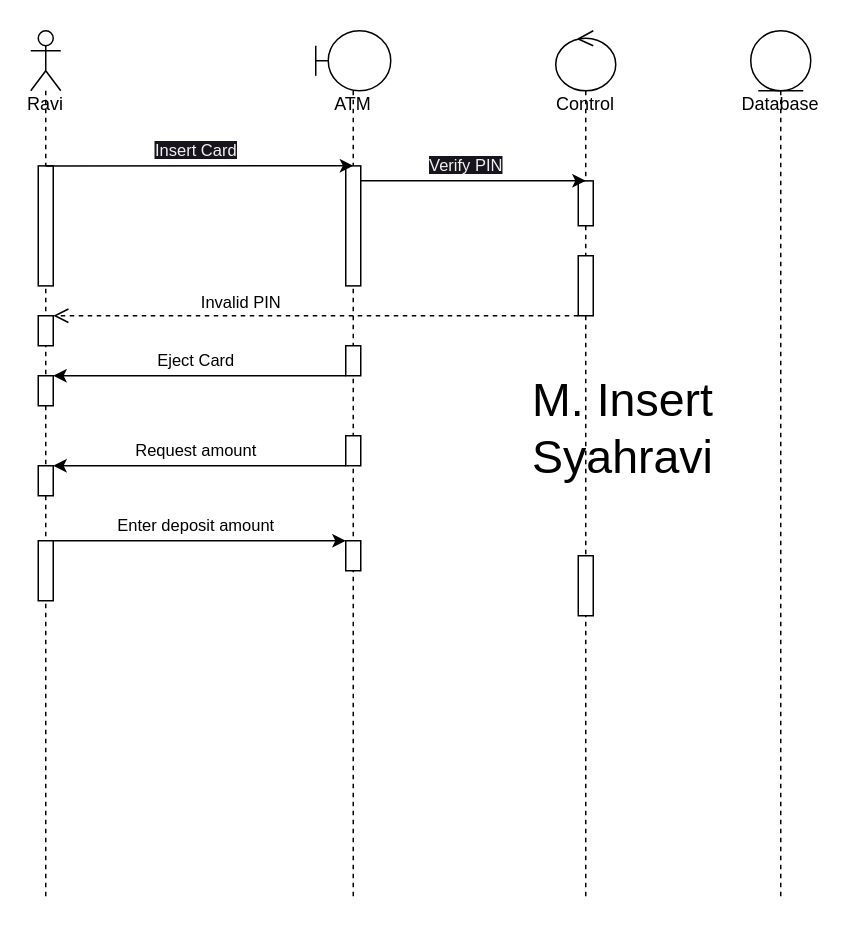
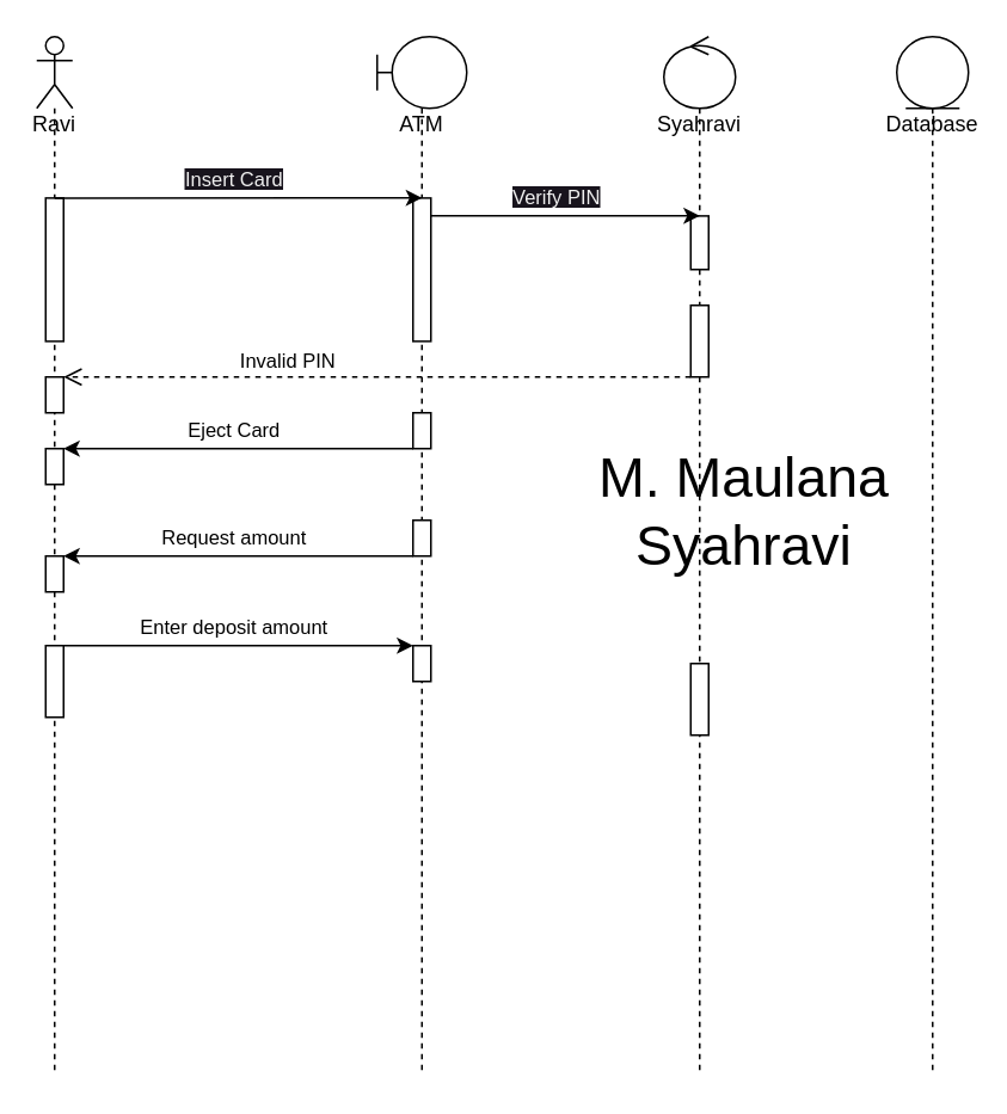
- <mxCell id="13" value="&lt;br&gt;&lt;br&gt;&lt;br&gt;&lt;br&gt;Control" style="shape=umlLifeline;perimeter=lifelinePerimeter;whiteSpace=wrap;html=1;container=1;dropTarget=0;collapsible=0;recursiveResize=0;outlineConnect=0;portConstraint=eastwest;newEdgeStyle={&quot;edgeStyle&quot;:&quot;elbowEdgeStyle&quot;,&quot;elbow&quot;:&quot;vertical&quot;,&quot;curved&quot;:0,&quot;rounded&quot;:0};participant=umlControl;" vertex="1" parent="1"><mxGeometry x="370" y="20" width="40" height="580" as="geometry" /></mxCell>
+ <mxCell id="13" value="&lt;br&gt;&lt;br&gt;&lt;br&gt;&lt;br&gt;Syahravi" style="shape=umlLifeline;perimeter=lifelinePerimeter;whiteSpace=wrap;html=1;container=1;dropTarget=0;collapsible=0;recursiveResize=0;outlineConnect=0;portConstraint=eastwest;newEdgeStyle={&quot;edgeStyle&quot;:&quot;elbowEdgeStyle&quot;,&quot;elbow&quot;:&quot;vertical&quot;,&quot;curved&quot;:0,&quot;rounded&quot;:0};participant=umlControl;" vertex="1" parent="1"><mxGeometry x="370" y="20" width="40" height="580" as="geometry" /></mxCell>
- <mxCell id="24" value="&lt;font style=&quot;font-size: 31px;&quot;&gt;M. Insert Syahravi&lt;/font&gt;" style="text;html=1;strokeColor=none;fillColor=none;align=center;verticalAlign=middle;whiteSpace=wrap;rounded=0;" vertex="1" parent="1"><mxGeometry x="320" y="250" width="190" height="70" as="geometry" /></mxCell>
+ <mxCell id="24" value="&lt;font style=&quot;font-size: 31px;&quot;&gt;M. Maulana Syahravi&lt;/font&gt;" style="text;html=1;strokeColor=none;fillColor=none;align=center;verticalAlign=middle;whiteSpace=wrap;rounded=0;" vertex="1" parent="1"><mxGeometry x="320" y="250" width="190" height="70" as="geometry" /></mxCell>
